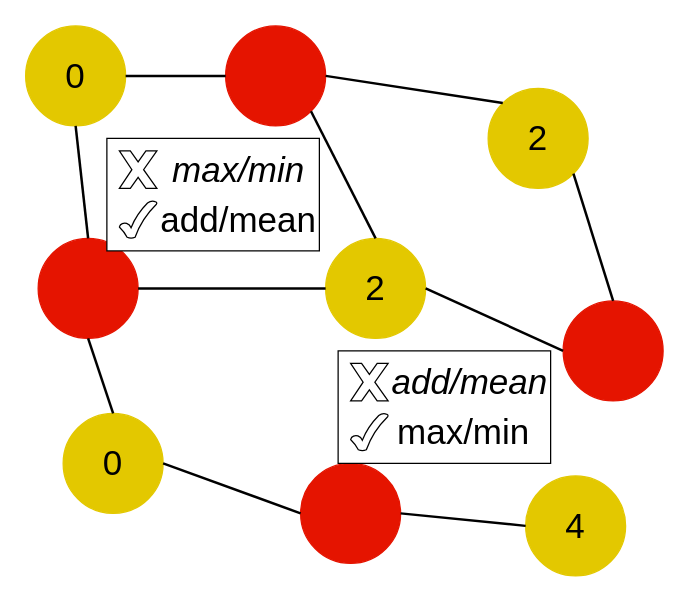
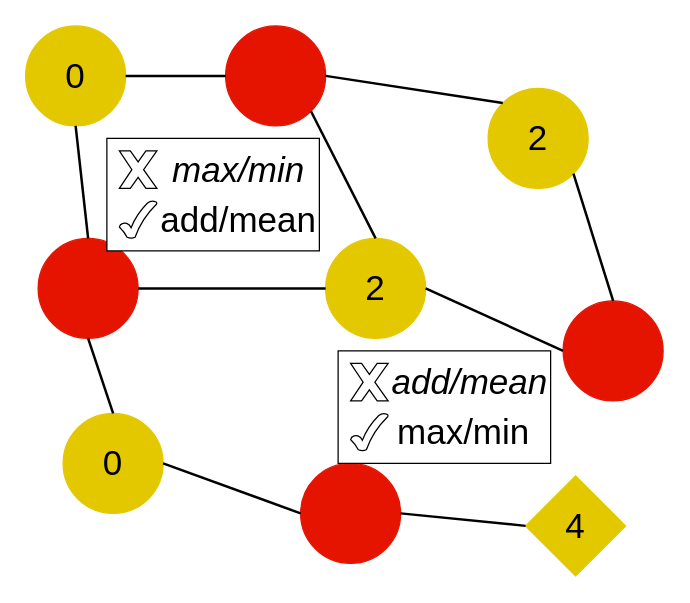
- <mxCell id="17" value="&lt;font style=&quot;font-size: 28px&quot;&gt;4&lt;/font&gt;" style="ellipse;whiteSpace=wrap;html=1;aspect=fixed;fillColor=#e3c800;fontColor=#000000;strokeColor=#E3C800;" vertex="1" parent="1"><mxGeometry x="420" y="380" width="80" height="80" as="geometry" /></mxCell>
+ <mxCell id="17" value="&lt;font style=&quot;font-size: 28px&quot;&gt;4&lt;/font&gt;" style="rhombus;whiteSpace=wrap;html=1;aspect=fixed;fillColor=#e3c800;fontColor=#000000;strokeColor=#E3C800;" vertex="1" parent="1"><mxGeometry x="420" y="380" width="80" height="80" as="geometry" /></mxCell>
